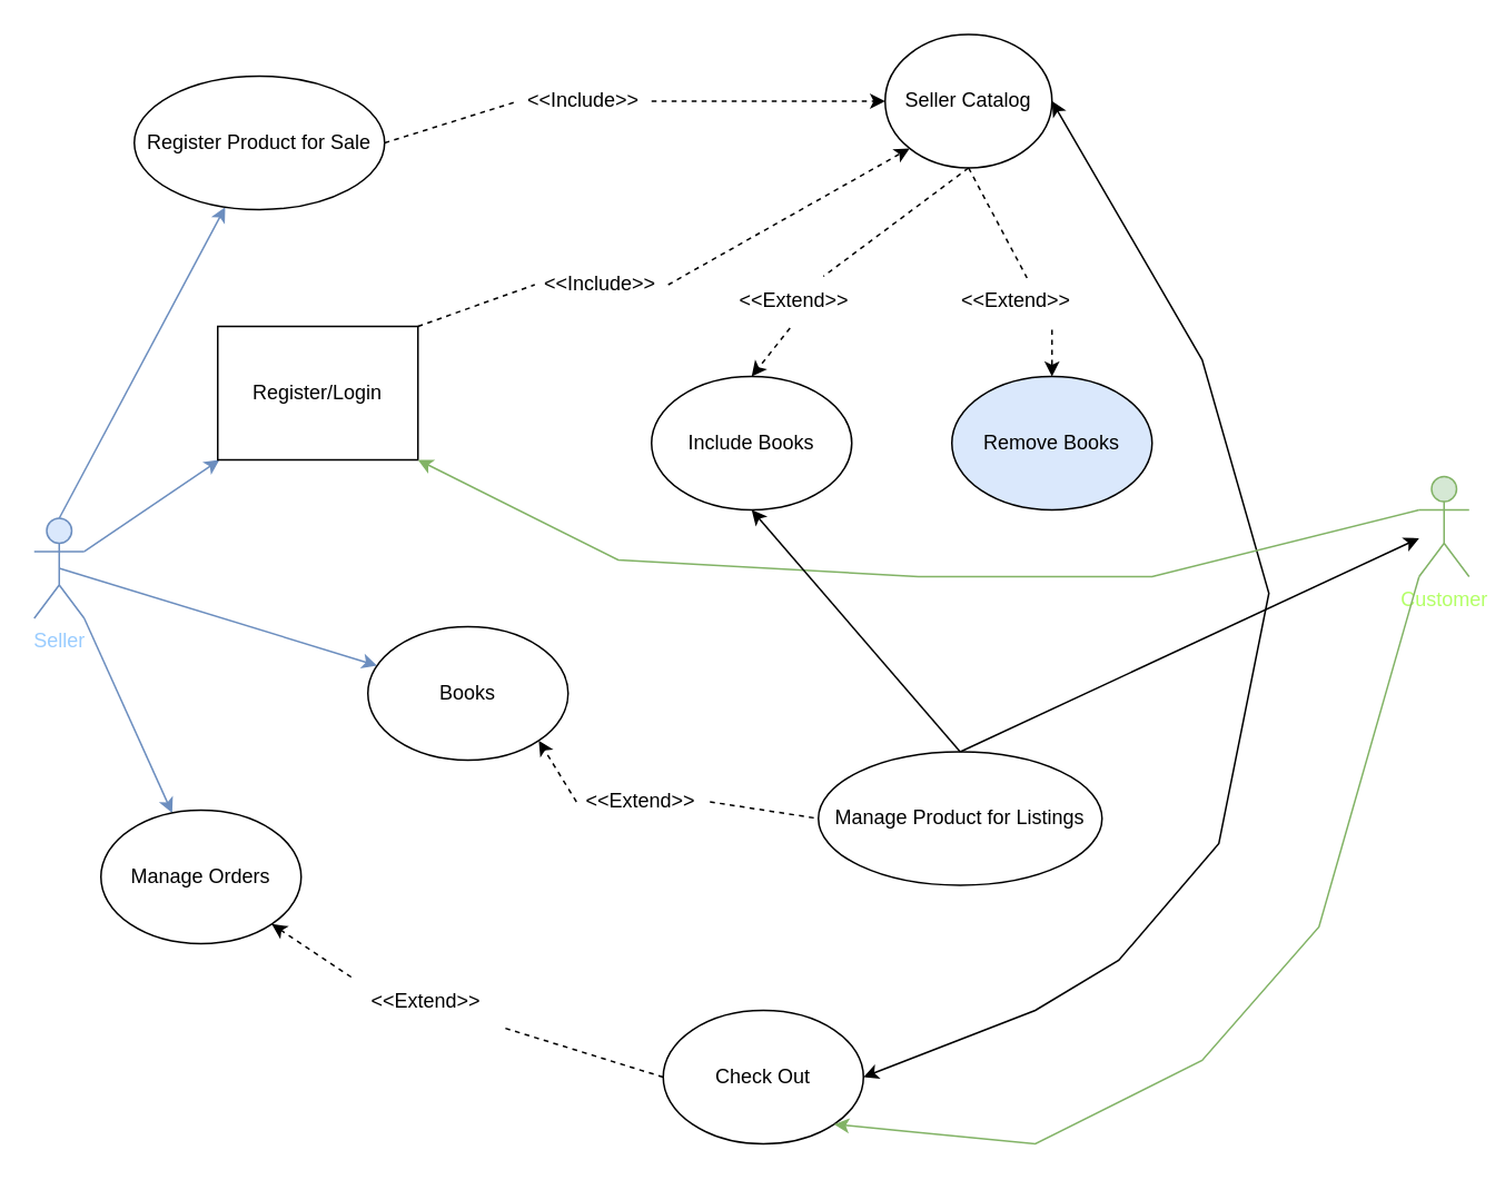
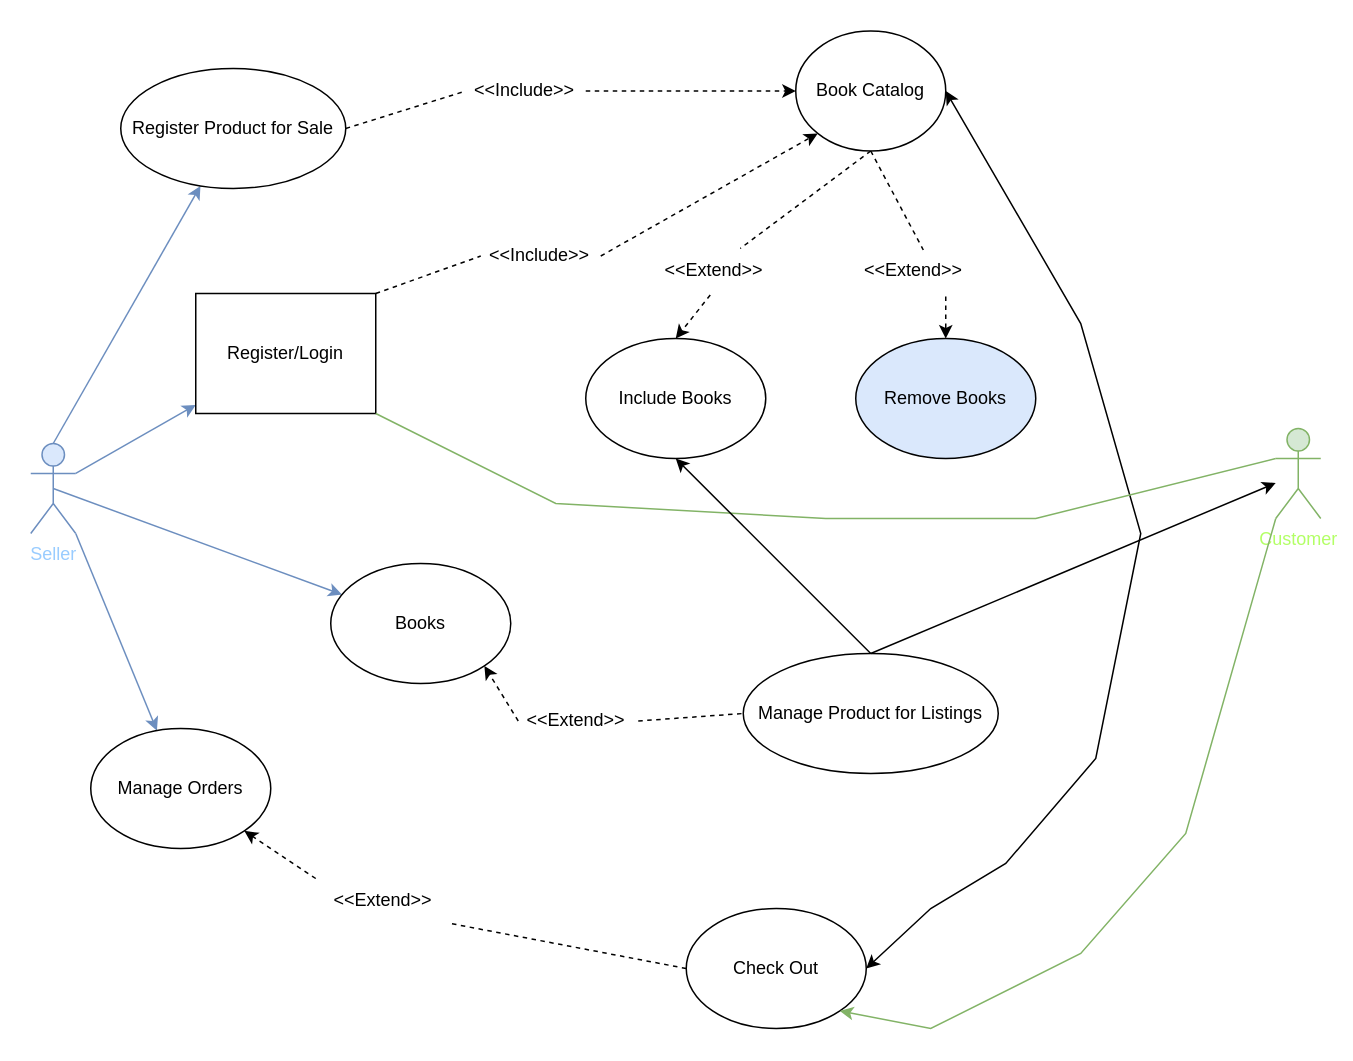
- <mxCell id="13" value="Seller Catalog" style="ellipse;whiteSpace=wrap;html=1;" vertex="1" parent="1"><mxGeometry x="530" y="20" width="100" height="80" as="geometry" /></mxCell>
+ <mxCell id="13" value="Book Catalog" style="ellipse;whiteSpace=wrap;html=1;" vertex="1" parent="1"><mxGeometry x="530" y="20" width="100" height="80" as="geometry" /></mxCell>
- <mxCell id="16" value="" style="endArrow=classic;html=1;rounded=0;exitX=0;exitY=0.333;exitDx=0;exitDy=0;exitPerimeter=0;entryX=1;entryY=1;entryDx=0;entryDy=0;fillColor=#d5e8d4;strokeColor=#82b366;" edge="1" parent="1" source="15" target="6"><mxGeometry width="50" height="50" relative="1" as="geometry"><mxPoint x="670" y="305" as="sourcePoint" /><mxPoint x="330" y="335" as="targetPoint" /><Array as="points"><mxPoint x="690" y="345" /><mxPoint x="550" y="345" /><mxPoint x="370" y="335" /></Array></mxGeometry></mxCell>
+ <mxCell id="16" value="" style="endArrow=none;html=1;rounded=0;exitX=0;exitY=0.333;exitDx=0;exitDy=0;exitPerimeter=0;entryX=1;entryY=1;entryDx=0;entryDy=0;fillColor=#d5e8d4;strokeColor=#82b366;" edge="1" parent="1" source="15" target="6"><mxGeometry width="50" height="50" relative="1" as="geometry"><mxPoint x="670" y="305" as="sourcePoint" /><mxPoint x="330" y="335" as="targetPoint" /><Array as="points"><mxPoint x="690" y="345" /><mxPoint x="550" y="345" /><mxPoint x="370" y="335" /></Array></mxGeometry></mxCell>
- <mxCell id="2" value="Seller" style="shape=umlActor;verticalLabelPosition=bottom;verticalAlign=top;html=1;outlineConnect=0;fillColor=#dae8fc;strokeColor=#6c8ebf;fontColor=#99CCFF;" vertex="1" parent="1"><mxGeometry x="20" y="310" width="30" height="60" as="geometry" /></mxCell>
+ <mxCell id="2" value="Seller" style="shape=umlActor;verticalLabelPosition=bottom;verticalAlign=top;html=1;outlineConnect=0;fillColor=#dae8fc;strokeColor=#6c8ebf;fontColor=#99CCFF;" vertex="1" parent="1"><mxGeometry x="20" y="295" width="30" height="60" as="geometry" /></mxCell>
- <mxCell id="12" value="Manage Product for Listings" style="ellipse;whiteSpace=wrap;html=1;" vertex="1" parent="1"><mxGeometry x="490" y="450" width="170" height="80" as="geometry" /></mxCell>
+ <mxCell id="12" value="Manage Product for Listings" style="ellipse;whiteSpace=wrap;html=1;" vertex="1" parent="1"><mxGeometry x="495" y="435" width="170" height="80" as="geometry" /></mxCell>
- <mxCell id="11" value="Check Out" style="ellipse;whiteSpace=wrap;html=1;" vertex="1" parent="1"><mxGeometry x="397" y="605" width="120" height="80" as="geometry" /></mxCell>
+ <mxCell id="11" value="Check Out" style="ellipse;whiteSpace=wrap;html=1;" vertex="1" parent="1"><mxGeometry x="457" y="605" width="120" height="80" as="geometry" /></mxCell>
